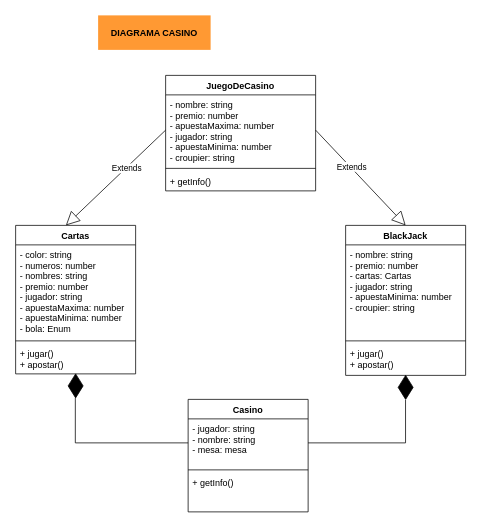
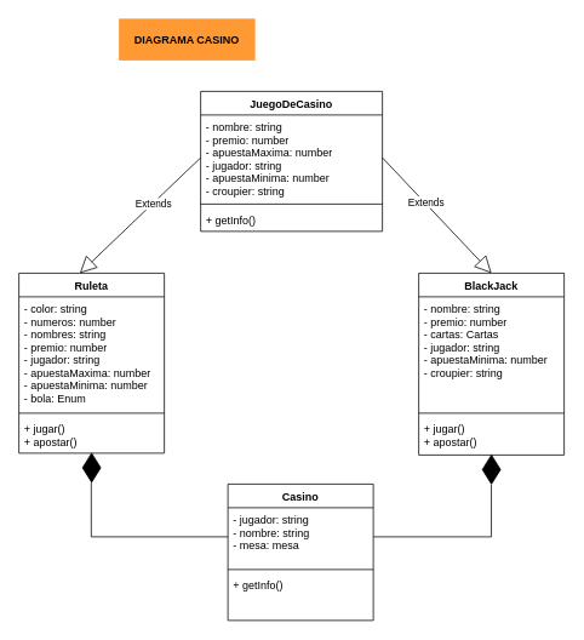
- <mxCell id="6" value="Cartas" style="swimlane;fontStyle=1;align=center;verticalAlign=top;childLayout=stackLayout;horizontal=1;startSize=26;horizontalStack=0;resizeParent=1;resizeParentMax=0;resizeLast=0;collapsible=1;marginBottom=0;" vertex="1" parent="1"><mxGeometry x="20" y="300" width="160" height="198" as="geometry" /></mxCell>
+ <mxCell id="6" value="Ruleta" style="swimlane;fontStyle=1;align=center;verticalAlign=top;childLayout=stackLayout;horizontal=1;startSize=26;horizontalStack=0;resizeParent=1;resizeParentMax=0;resizeLast=0;collapsible=1;marginBottom=0;" vertex="1" parent="1"><mxGeometry x="20" y="300" width="160" height="198" as="geometry" /></mxCell>
